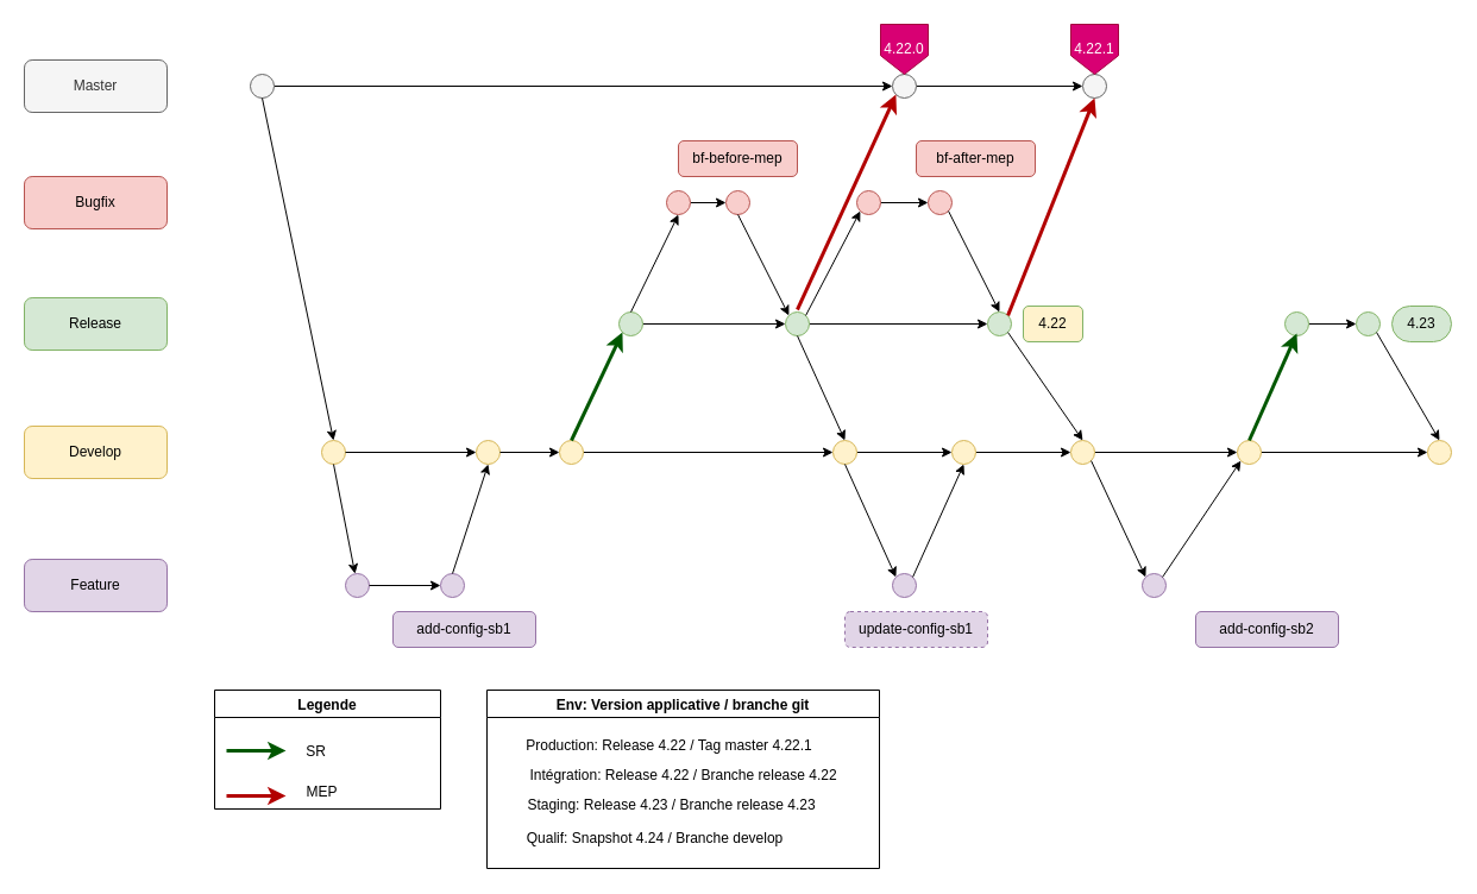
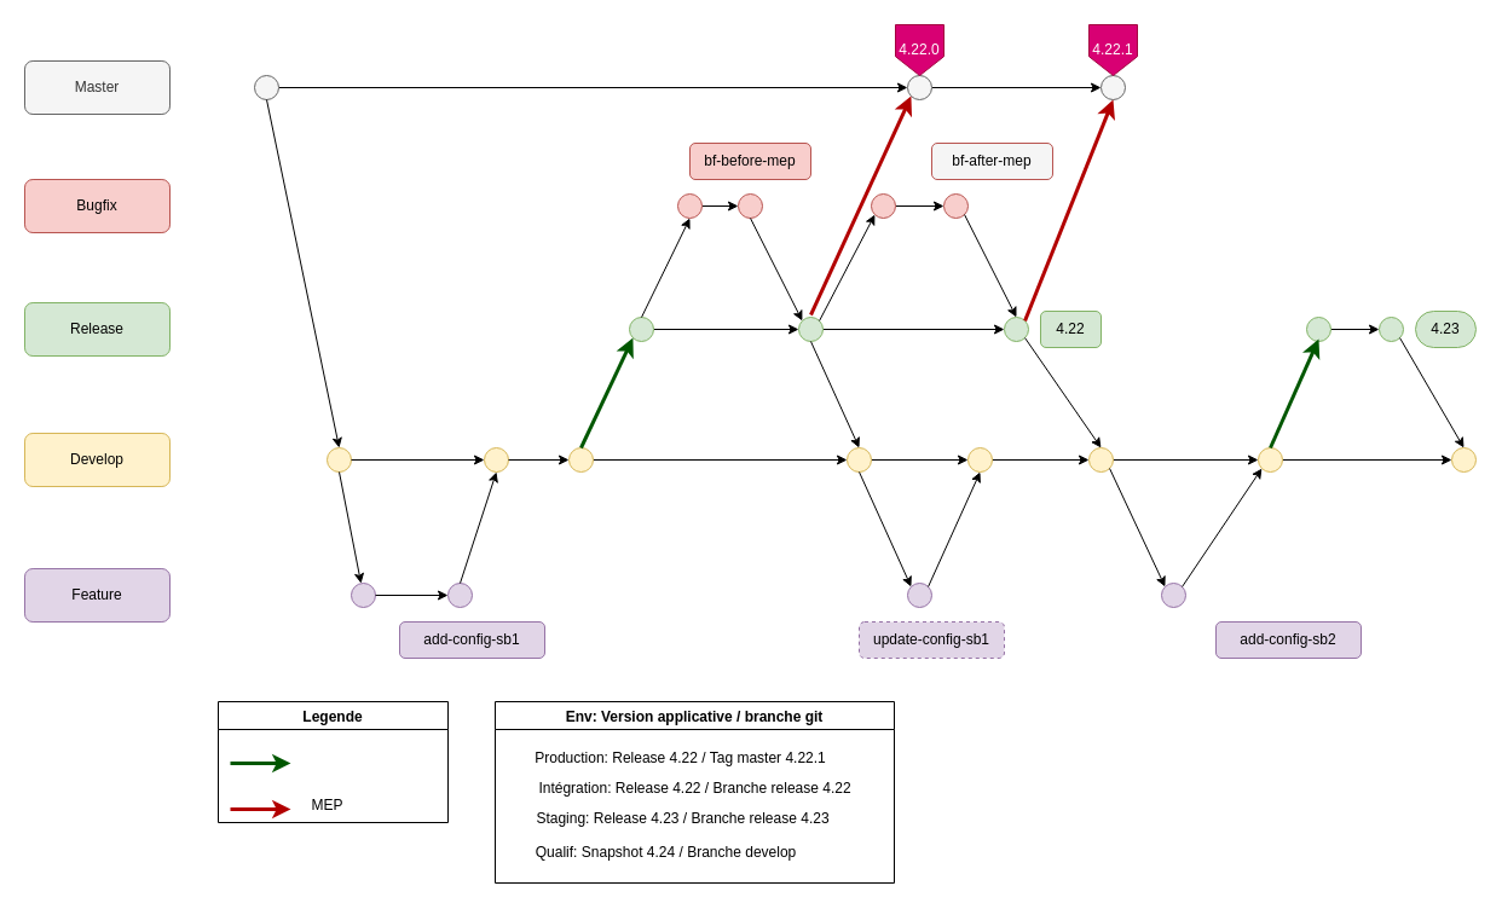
- <mxCell id="70" value="bf-after-mep" style="rounded=1;whiteSpace=wrap;html=1;fillColor=#f8cecc;strokeColor=#b85450;" vertex="1" parent="1"><mxGeometry x="770" y="118" width="100" height="30" as="geometry" /></mxCell>
+ <mxCell id="70" value="bf-after-mep" style="rounded=1;whiteSpace=wrap;html=1;fillColor=#f5f5f5;strokeColor=#b85450;" vertex="1" parent="1"><mxGeometry x="770" y="118" width="100" height="30" as="geometry" /></mxCell>
- <mxCell id="67" value="4.22" style="rounded=1;whiteSpace=wrap;html=1;fillColor=#fff2cc;strokeColor=#82b366;" vertex="1" parent="1"><mxGeometry x="860" y="257" width="50" height="30" as="geometry" /></mxCell>
+ <mxCell id="67" value="4.22" style="rounded=1;whiteSpace=wrap;html=1;fillColor=#d5e8d4;strokeColor=#82b366;" vertex="1" parent="1"><mxGeometry x="860" y="257" width="50" height="30" as="geometry" /></mxCell>
- <mxCell id="76" value="SR " style="text;html=1;align=center;verticalAlign=middle;resizable=0;points=[];;autosize=1;" vertex="1" parent="73"><mxGeometry x="70" y="42" width="30" height="20" as="geometry" /></mxCell>
